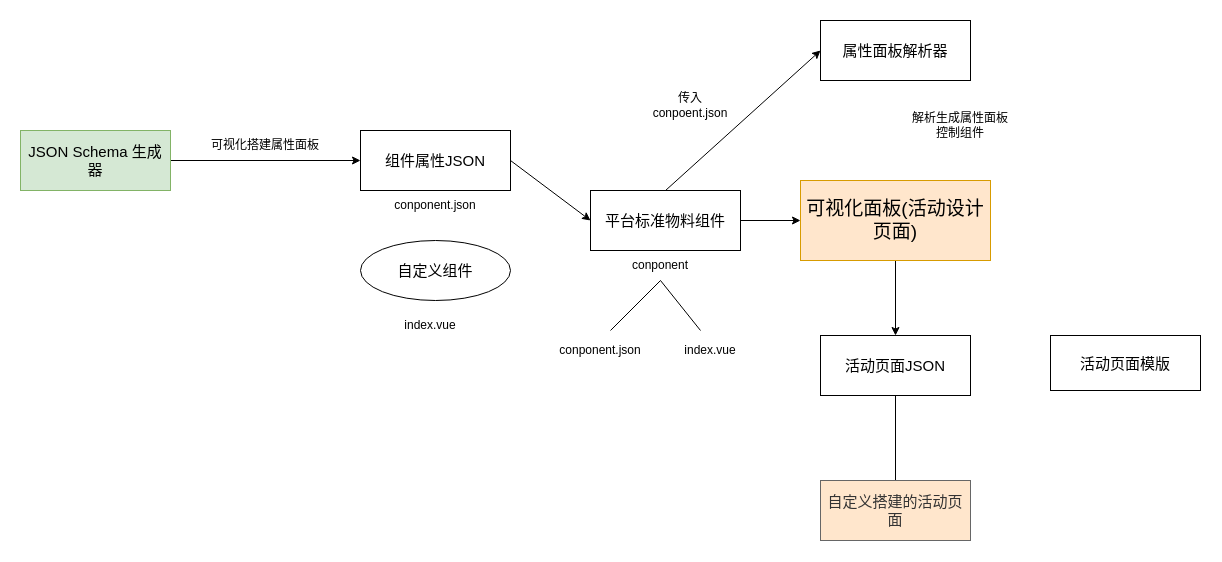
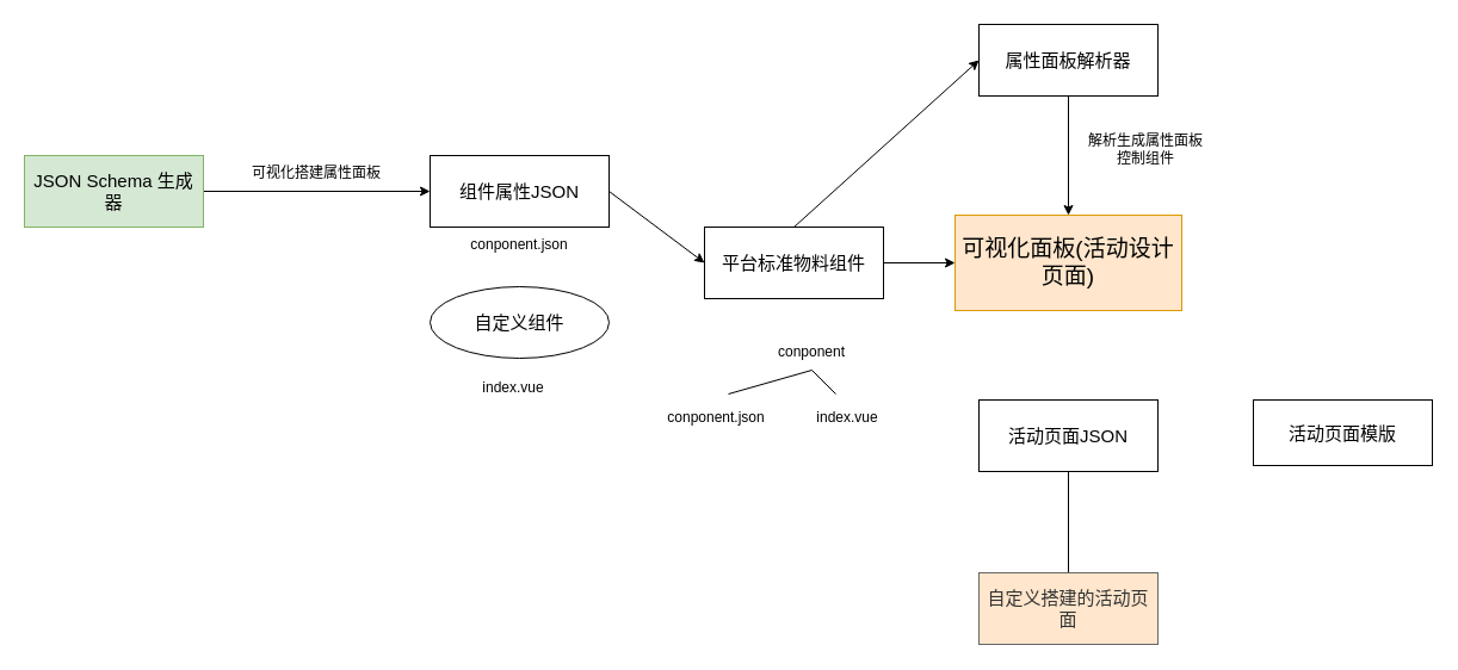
- <mxCell id="26" value="传入conpoent.json" style="text;html=1;align=center;verticalAlign=middle;whiteSpace=wrap;rounded=0;" vertex="1" parent="1"><mxGeometry x="640" y="90" width="100" height="30" as="geometry" /></mxCell>
+ <mxCell id="8" style="edgeStyle=orthogonalEdgeStyle;rounded=0;orthogonalLoop=1;jettySize=auto;html=1;exitX=0.5;exitY=1;exitDx=0;exitDy=0;" edge="1" parent="1" source="9" target="11"><mxGeometry relative="1" as="geometry" /></mxCell>
- <mxCell id="22" value="conponent" style="text;html=1;align=center;verticalAlign=middle;whiteSpace=wrap;rounded=0;" vertex="1" parent="1"><mxGeometry x="630" y="250" width="60" height="30" as="geometry" /></mxCell>
+ <mxCell id="22" value="conponent" style="text;html=1;align=center;verticalAlign=middle;whiteSpace=wrap;rounded=0;" vertex="1" parent="1"><mxGeometry x="650" y="280" width="60" height="30" as="geometry" /></mxCell>
- <mxCell id="10" style="edgeStyle=orthogonalEdgeStyle;rounded=0;orthogonalLoop=1;jettySize=auto;html=1;exitX=0.5;exitY=1;exitDx=0;exitDy=0;entryX=0.5;entryY=0;entryDx=0;entryDy=0;" edge="1" parent="1" source="11" target="13"><mxGeometry relative="1" as="geometry" /></mxCell>
